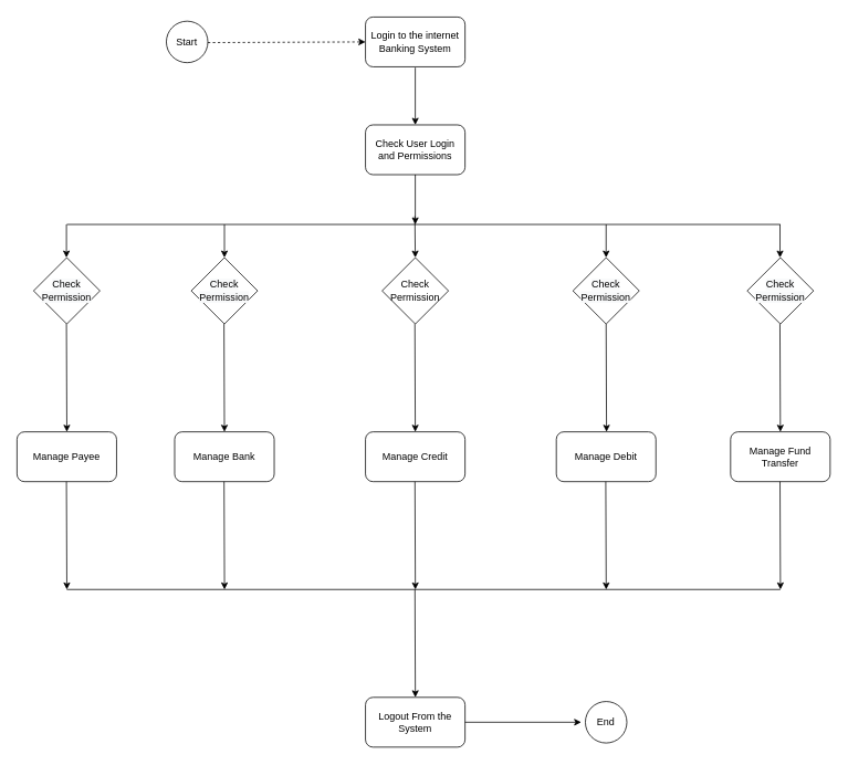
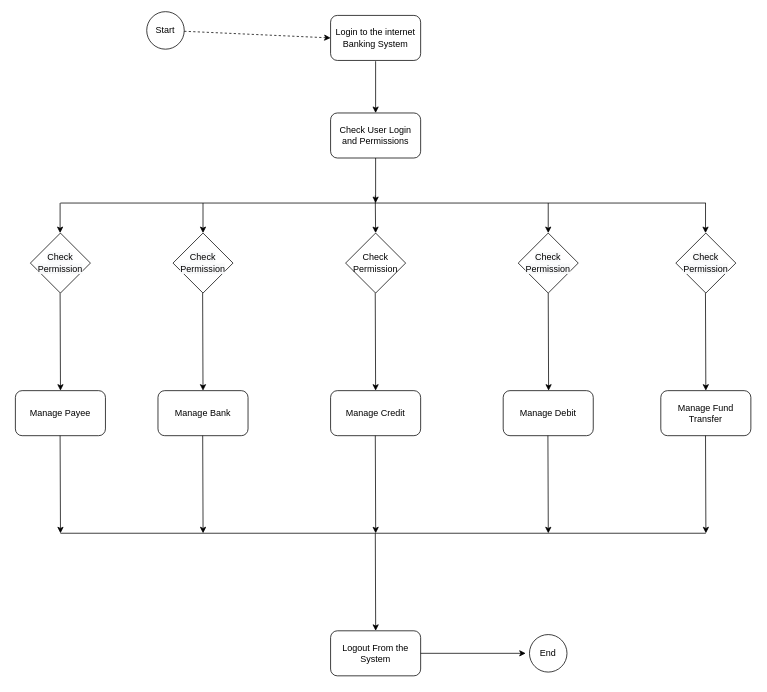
- <mxCell id="2" value="Start" style="ellipse;whiteSpace=wrap;html=1;aspect=fixed;" vertex="1" parent="1"><mxGeometry x="200" y="25" width="50" height="50" as="geometry" /></mxCell>
+ <mxCell id="2" value="Start" style="ellipse;whiteSpace=wrap;html=1;aspect=fixed;" vertex="1" parent="1"><mxGeometry x="195" y="15" width="50" height="50" as="geometry" /></mxCell>
